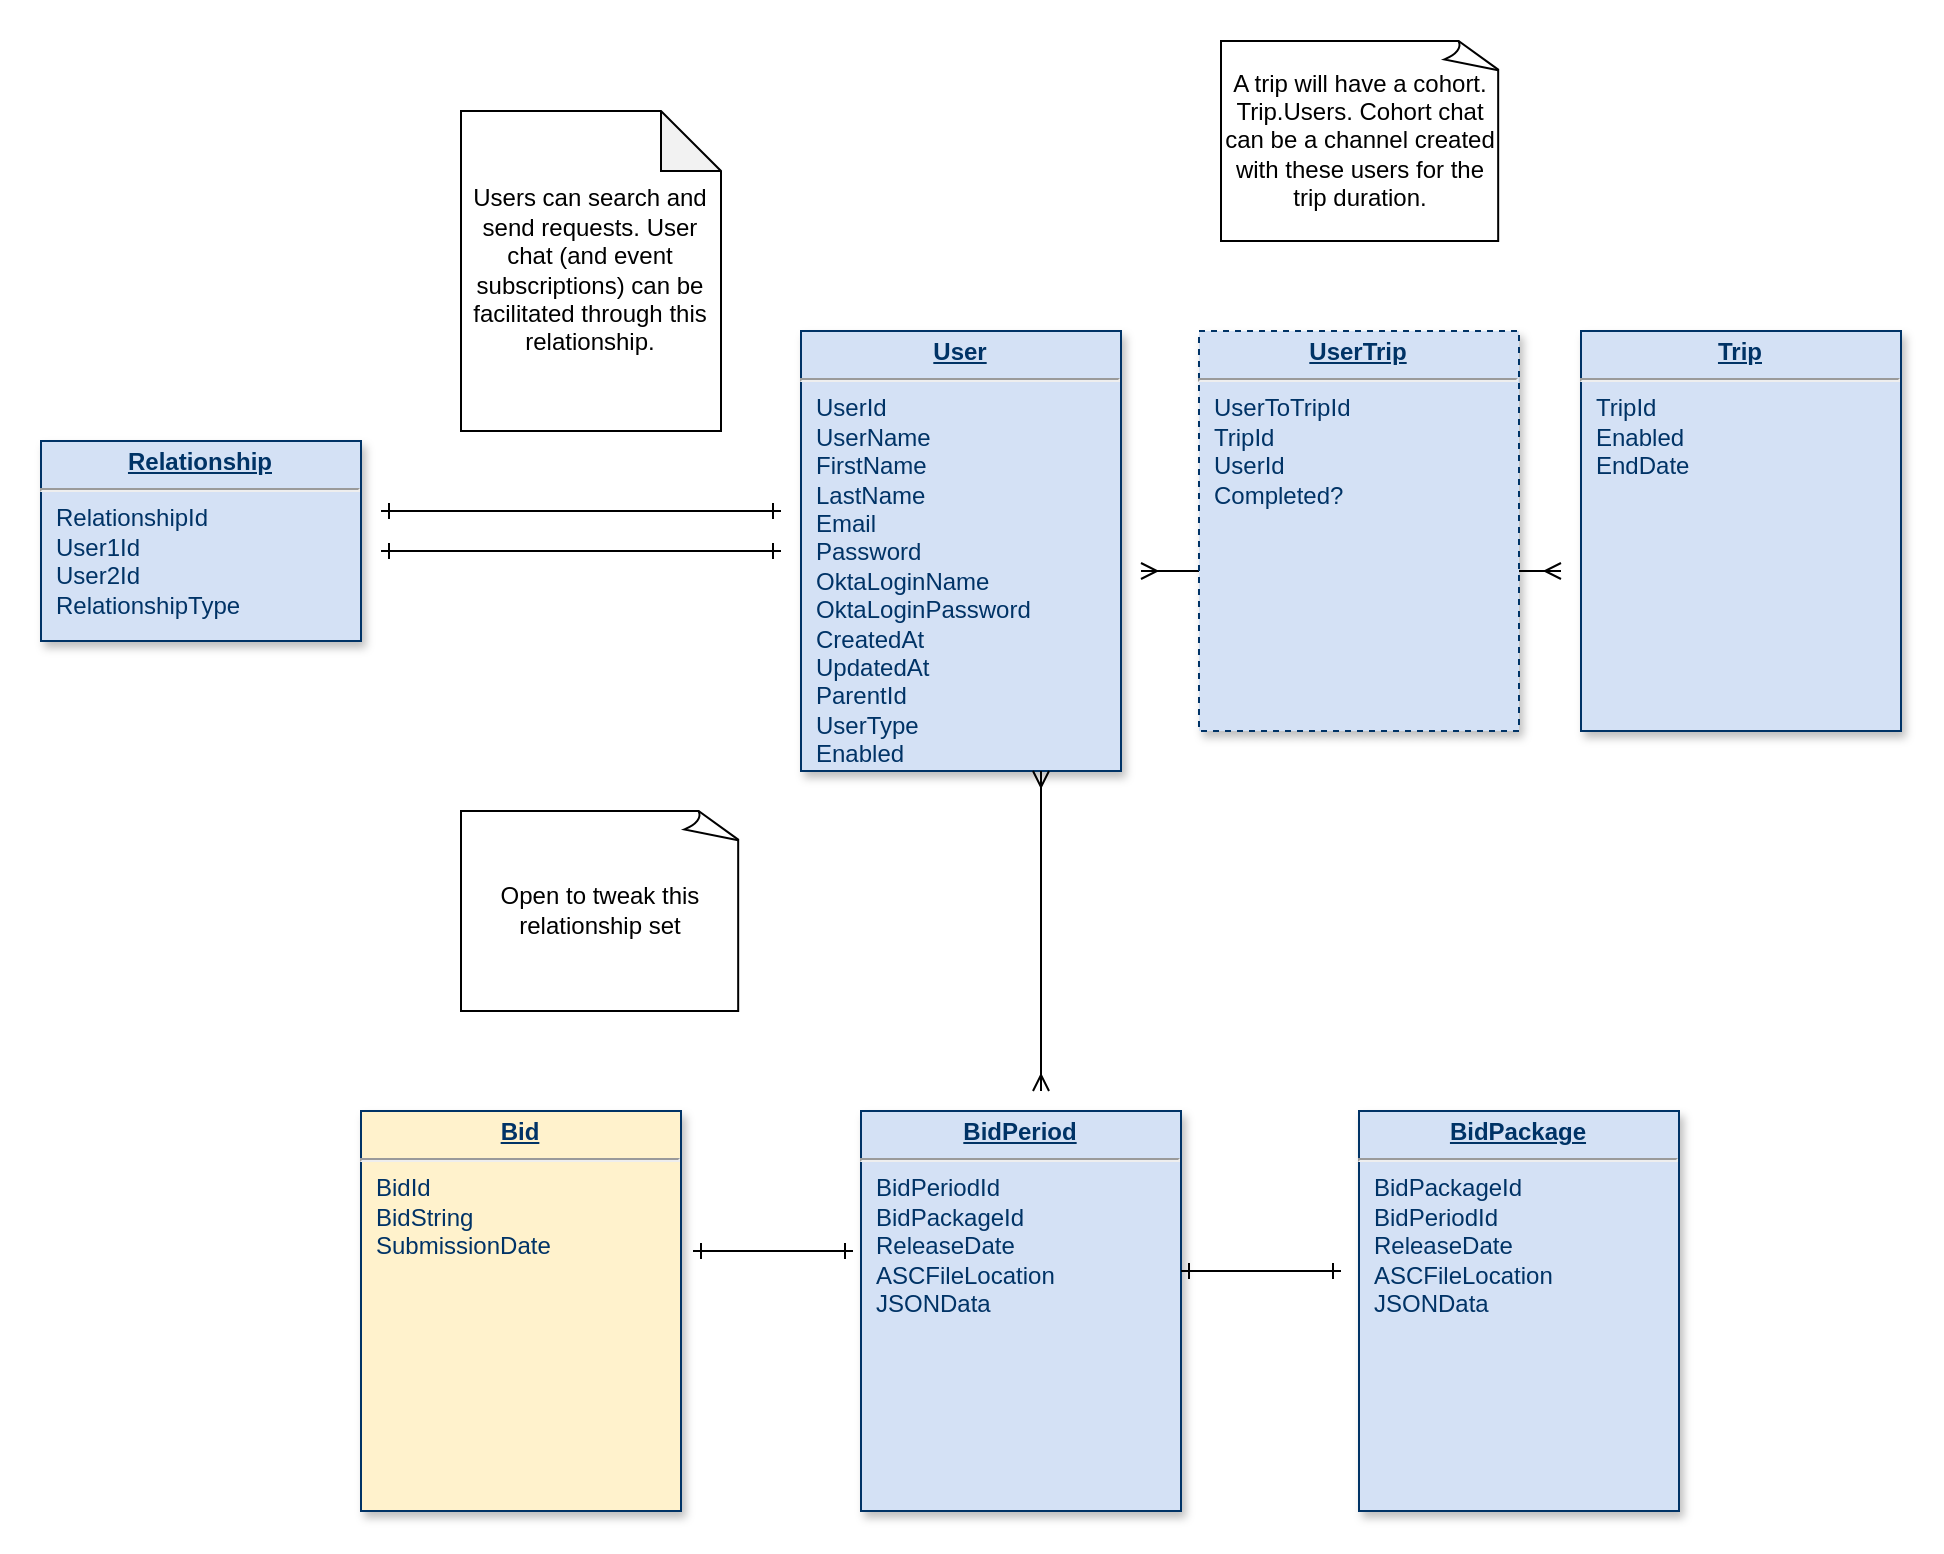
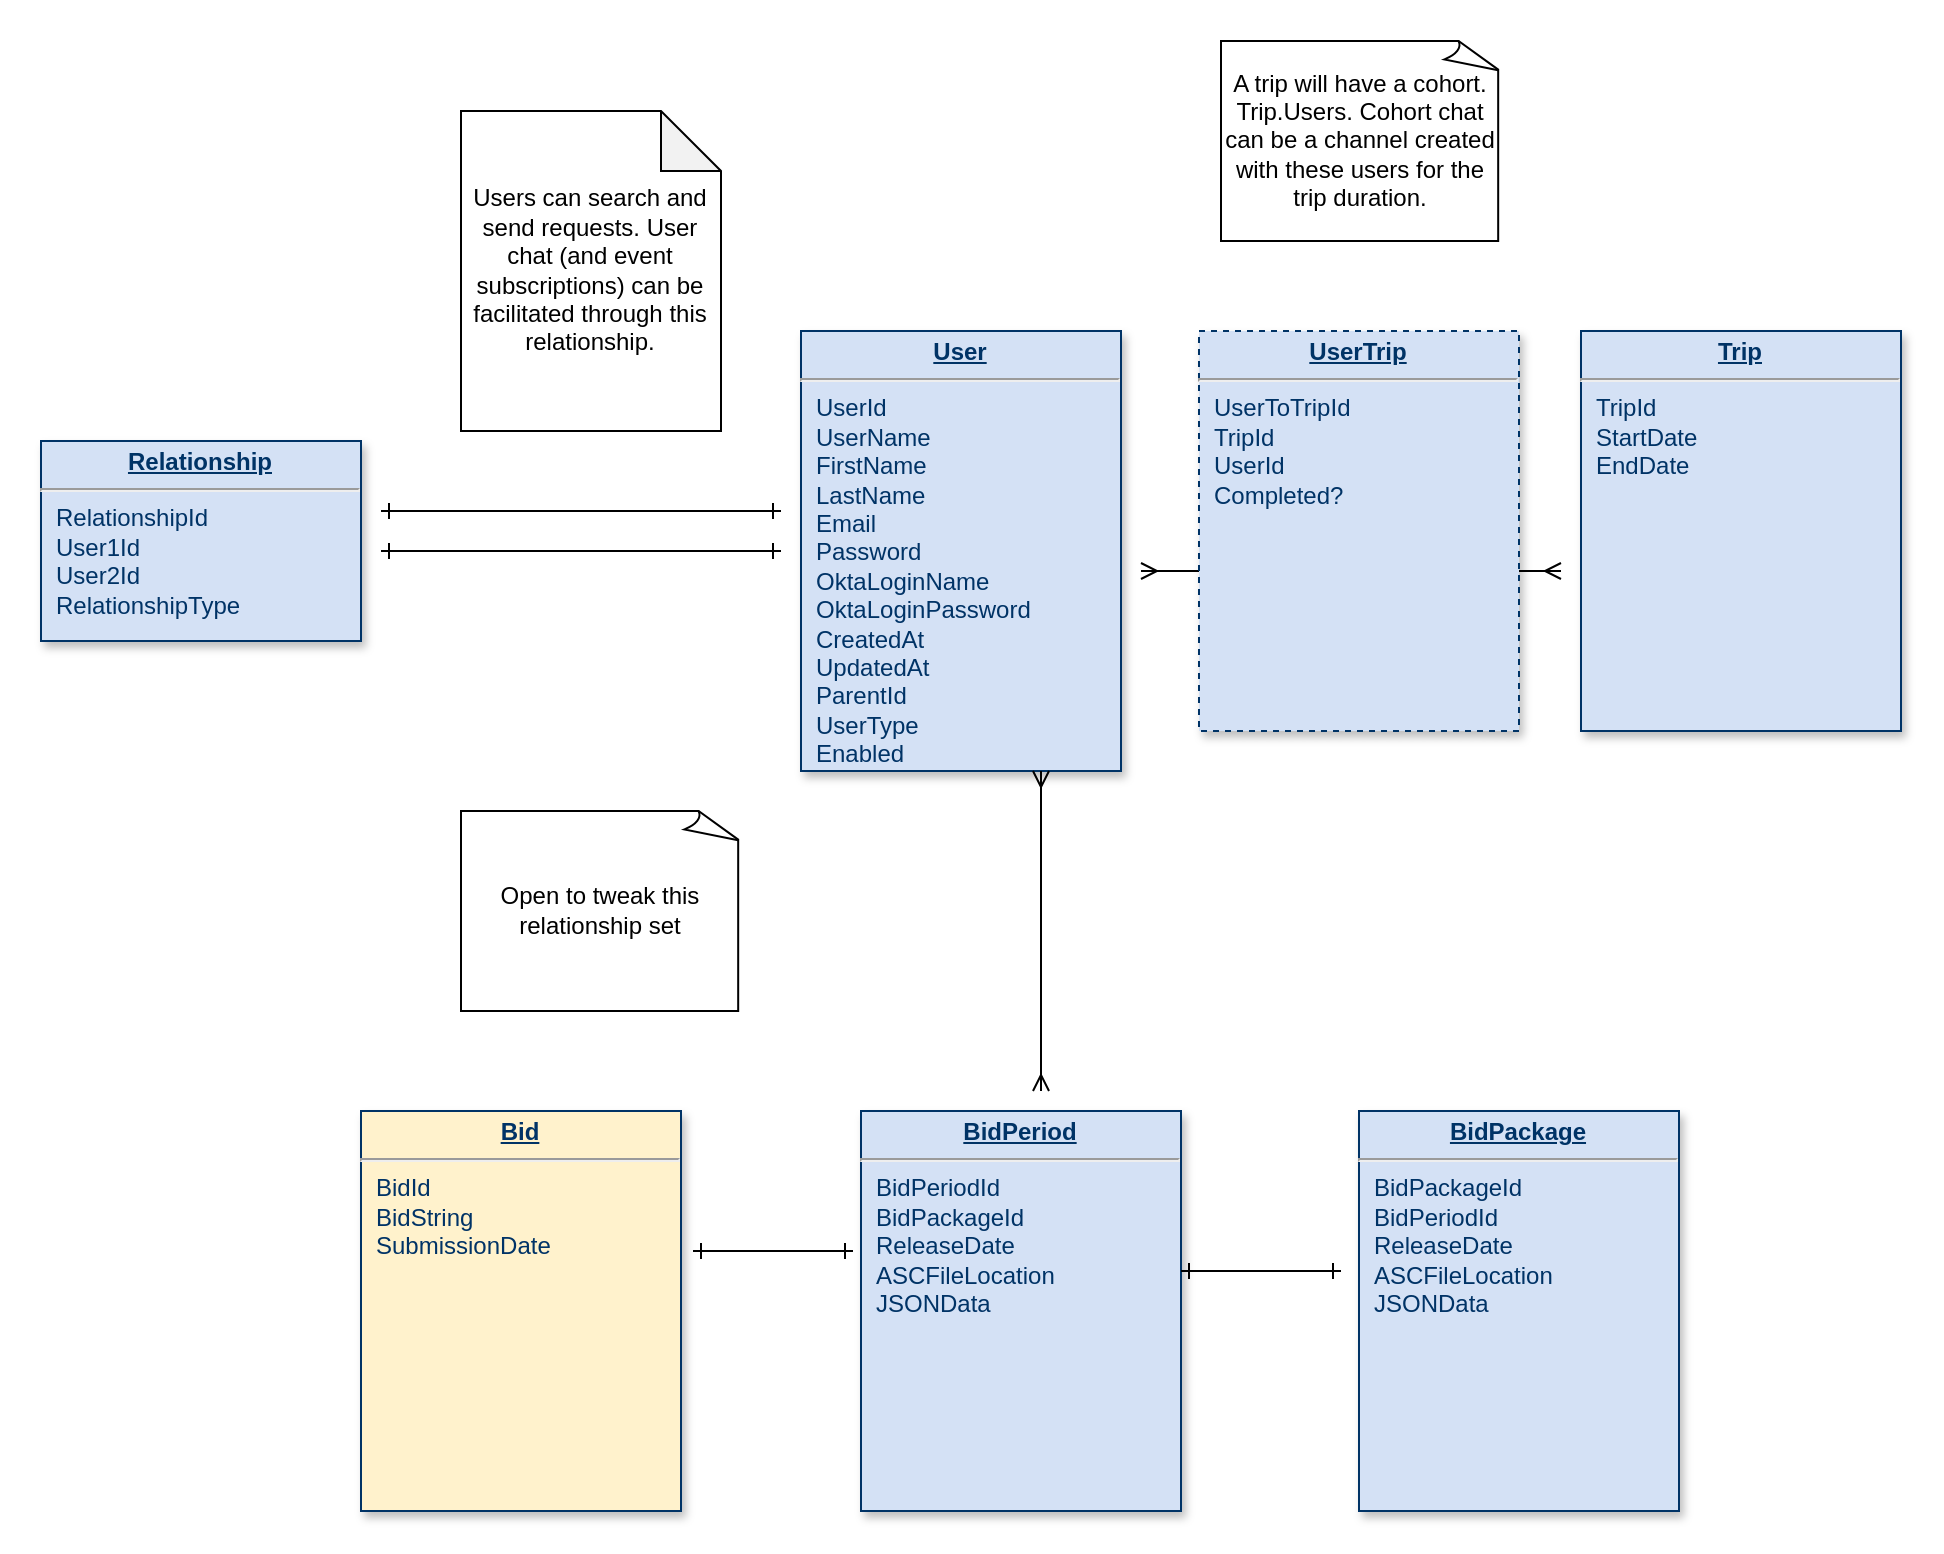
- <mxCell id="5" value="&lt;p style=&quot;margin: 0px; margin-top: 4px; text-align: center; text-decoration: underline;&quot;&gt;&lt;strong&gt;Trip&lt;/strong&gt;&lt;/p&gt;&lt;hr&gt;&lt;p style=&quot;margin: 0px; margin-left: 8px;&quot;&gt;TripId&lt;/p&gt;&lt;p style=&quot;margin: 0px; margin-left: 8px;&quot;&gt;Enabled&lt;/p&gt;&lt;p style=&quot;margin: 0px; margin-left: 8px;&quot;&gt;EndDate&lt;/p&gt;" style="verticalAlign=top;align=left;overflow=fill;fontSize=12;fontFamily=Helvetica;html=1;strokeColor=#003366;shadow=1;fillColor=#D4E1F5;fontColor=#003366" vertex="1" parent="1"><mxGeometry x="790" y="165" width="160" height="200" as="geometry" /></mxCell>
+ <mxCell id="5" value="&lt;p style=&quot;margin: 0px; margin-top: 4px; text-align: center; text-decoration: underline;&quot;&gt;&lt;strong&gt;Trip&lt;/strong&gt;&lt;/p&gt;&lt;hr&gt;&lt;p style=&quot;margin: 0px; margin-left: 8px;&quot;&gt;TripId&lt;/p&gt;&lt;p style=&quot;margin: 0px; margin-left: 8px;&quot;&gt;StartDate&lt;/p&gt;&lt;p style=&quot;margin: 0px; margin-left: 8px;&quot;&gt;EndDate&lt;/p&gt;" style="verticalAlign=top;align=left;overflow=fill;fontSize=12;fontFamily=Helvetica;html=1;strokeColor=#003366;shadow=1;fillColor=#D4E1F5;fontColor=#003366" vertex="1" parent="1"><mxGeometry x="790" y="165" width="160" height="200" as="geometry" /></mxCell>
